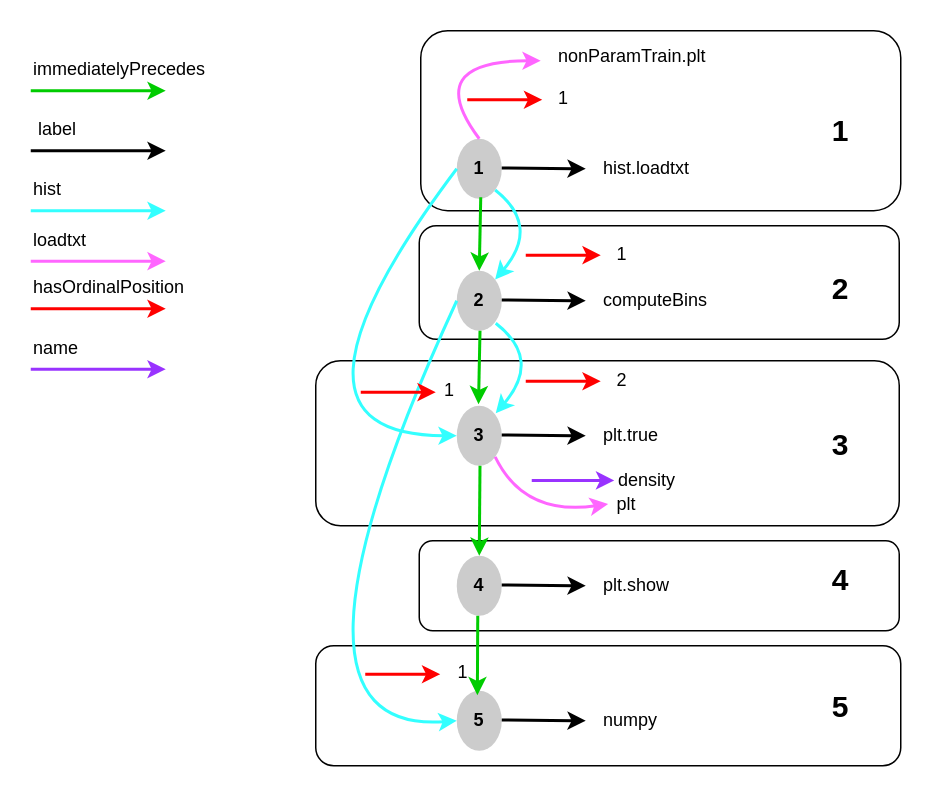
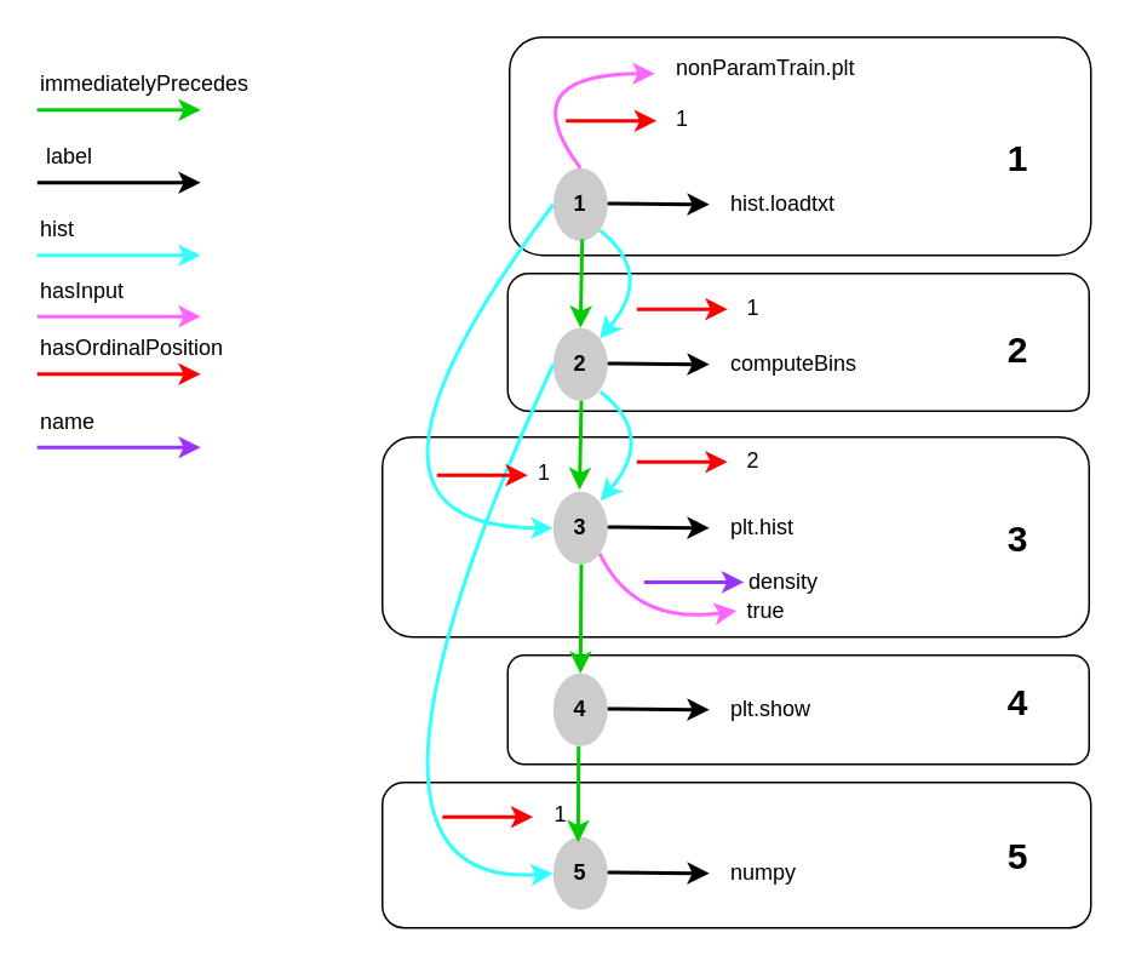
- <mxCell id="25" value="loadtxt" style="text;html=1;strokeColor=none;fillColor=none;align=left;verticalAlign=middle;whiteSpace=wrap;rounded=0;" parent="1" vertex="1"><mxGeometry x="20" y="153.64" width="100" height="12" as="geometry" /></mxCell>
+ <mxCell id="25" value="hasInput" style="text;html=1;strokeColor=none;fillColor=none;align=left;verticalAlign=middle;whiteSpace=wrap;rounded=0;" parent="1" vertex="1"><mxGeometry x="20" y="153.64" width="100" height="12" as="geometry" /></mxCell>
- <mxCell id="21" value="plt.true" style="text;html=1;strokeColor=none;fillColor=none;align=left;verticalAlign=middle;whiteSpace=wrap;rounded=0;" parent="1" vertex="1"><mxGeometry x="400" y="275" width="60" height="30" as="geometry" /></mxCell>
+ <mxCell id="21" value="plt.hist" style="text;html=1;strokeColor=none;fillColor=none;align=left;verticalAlign=middle;whiteSpace=wrap;rounded=0;" parent="1" vertex="1"><mxGeometry x="400" y="275" width="60" height="30" as="geometry" /></mxCell>
- <mxCell id="56" value="plt" style="text;html=1;strokeColor=none;fillColor=none;align=left;verticalAlign=middle;whiteSpace=wrap;rounded=0;" parent="1" vertex="1"><mxGeometry x="409" y="321.31" width="60" height="30" as="geometry" /></mxCell>
+ <mxCell id="56" value="true" style="text;html=1;strokeColor=none;fillColor=none;align=left;verticalAlign=middle;whiteSpace=wrap;rounded=0;" parent="1" vertex="1"><mxGeometry x="409" y="321.31" width="60" height="30" as="geometry" /></mxCell>
